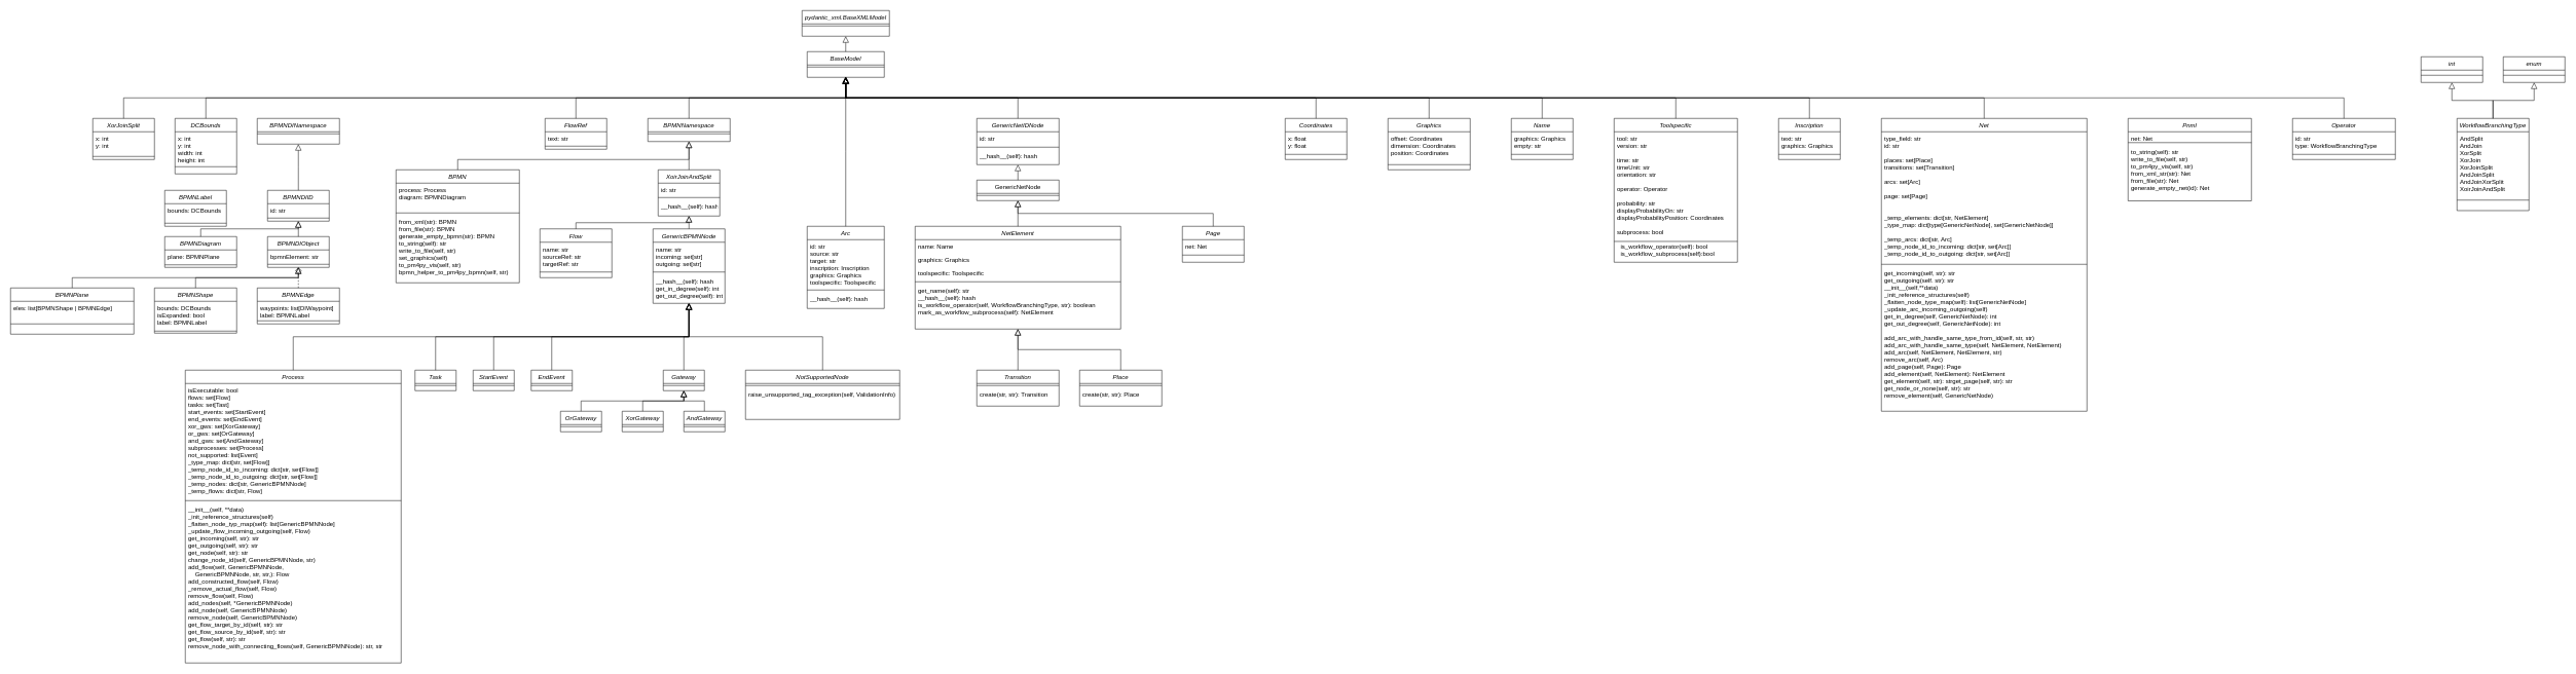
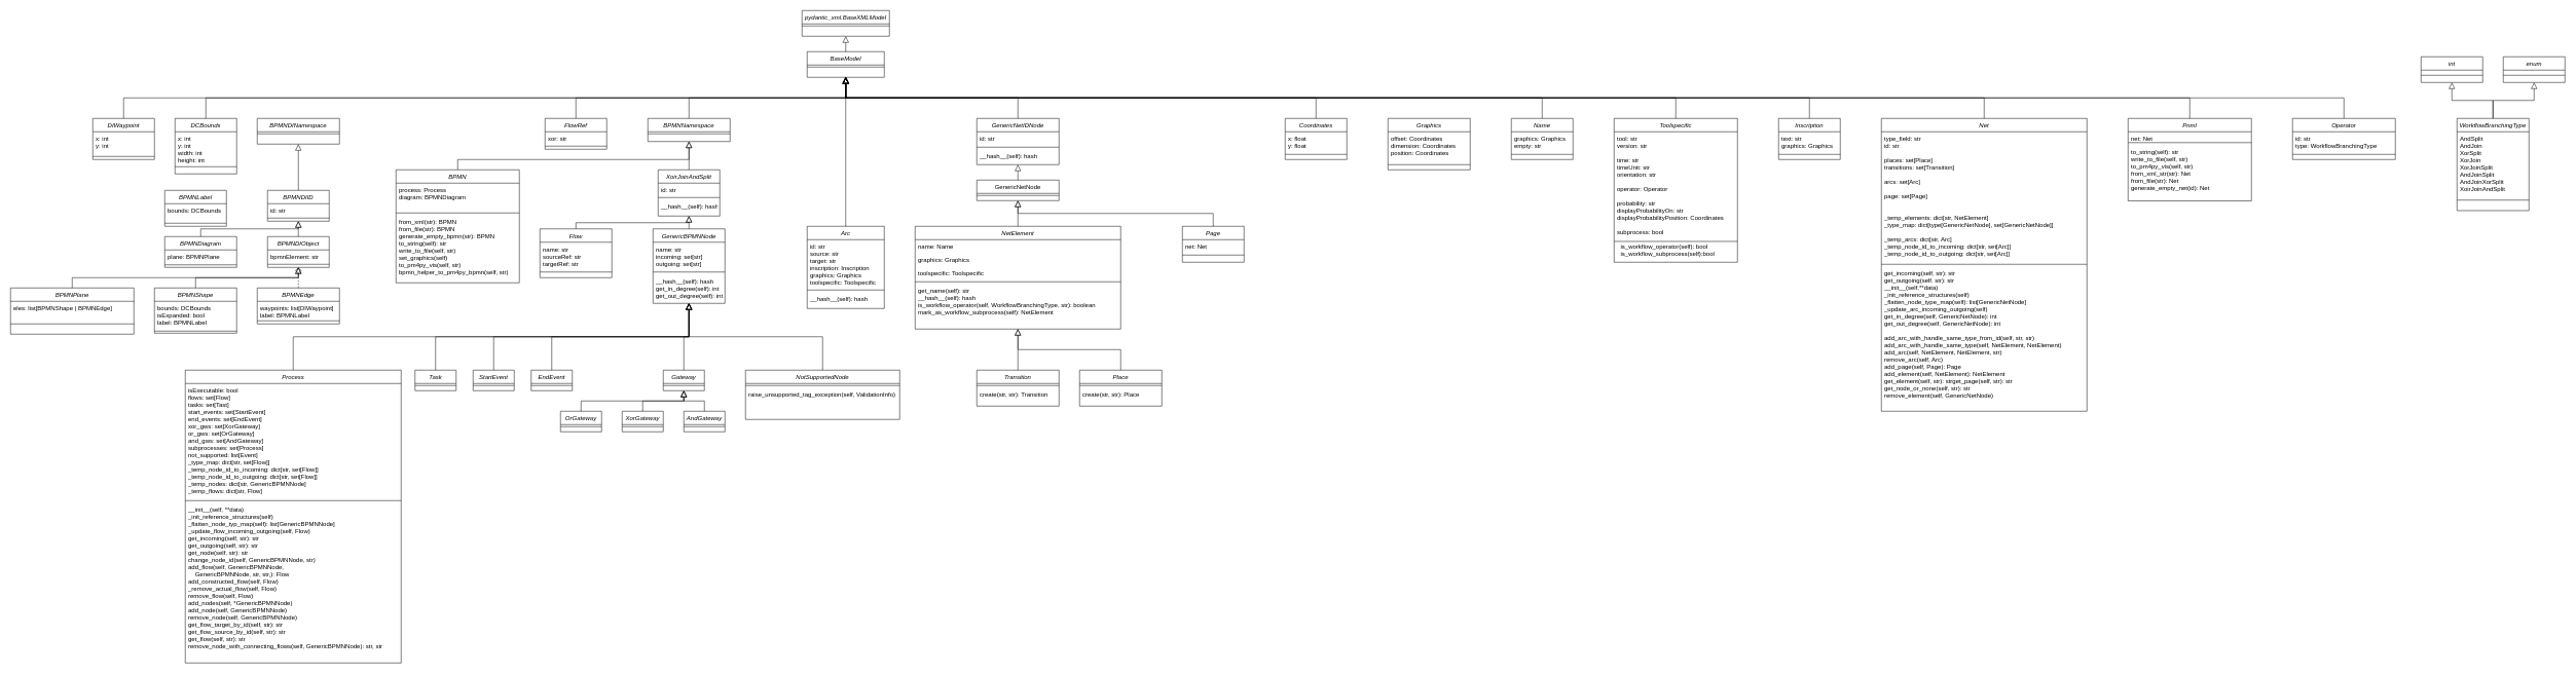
- <mxCell id="29" value="" style="endArrow=block;endSize=10;endFill=0;shadow=0;strokeWidth=1;rounded=0;curved=0;edgeStyle=elbowEdgeStyle;elbow=vertical;exitX=0.5;exitY=0;exitDx=0;exitDy=0;entryX=0.5;entryY=1;entryDx=0;entryDy=0;" parent="1" source="26" target="17" edge="1"><mxGeometry width="160" relative="1" as="geometry"><mxPoint x="2483" y="240" as="sourcePoint" /><mxPoint x="1655" y="160" as="targetPoint" /><Array as="points" /></mxGeometry></mxCell>
+ <mxCell id="71" value="" style="endArrow=block;endSize=10;endFill=0;shadow=0;strokeWidth=1;rounded=0;curved=0;edgeStyle=elbowEdgeStyle;elbow=vertical;entryX=0.5;entryY=1;entryDx=0;entryDy=0;" parent="1" source="67" target="17" edge="1"><mxGeometry width="160" relative="1" as="geometry"><mxPoint x="4150" y="240" as="sourcePoint" /><mxPoint x="1655" y="160" as="targetPoint" /></mxGeometry></mxCell>
- <mxCell id="155" value="XorJoinSplit" style="swimlane;fontStyle=2;align=center;verticalAlign=top;childLayout=stackLayout;horizontal=1;startSize=26;horizontalStack=0;resizeParent=1;resizeLast=0;collapsible=1;marginBottom=0;rounded=0;shadow=0;strokeWidth=1;" vertex="1" parent="1"><mxGeometry x="180" y="230" width="120" height="80" as="geometry"><mxRectangle x="230" y="140" width="160" height="26" as="alternateBounds" /></mxGeometry></mxCell>
+ <mxCell id="155" value="DIWaypoint" style="swimlane;fontStyle=2;align=center;verticalAlign=top;childLayout=stackLayout;horizontal=1;startSize=26;horizontalStack=0;resizeParent=1;resizeLast=0;collapsible=1;marginBottom=0;rounded=0;shadow=0;strokeWidth=1;" vertex="1" parent="1"><mxGeometry x="180" y="230" width="120" height="80" as="geometry"><mxRectangle x="230" y="140" width="160" height="26" as="alternateBounds" /></mxGeometry></mxCell>
- <mxCell id="95" value="text: str" style="text;align=left;verticalAlign=top;spacingLeft=4;spacingRight=4;overflow=hidden;rotatable=0;points=[[0,0.5],[1,0.5]];portConstraint=eastwest;" parent="94" vertex="1"><mxGeometry y="26" width="120" height="24" as="geometry" /></mxCell>
+ <mxCell id="95" value="xor: str" style="text;align=left;verticalAlign=top;spacingLeft=4;spacingRight=4;overflow=hidden;rotatable=0;points=[[0,0.5],[1,0.5]];portConstraint=eastwest;" parent="94" vertex="1"><mxGeometry y="26" width="120" height="24" as="geometry" /></mxCell>
